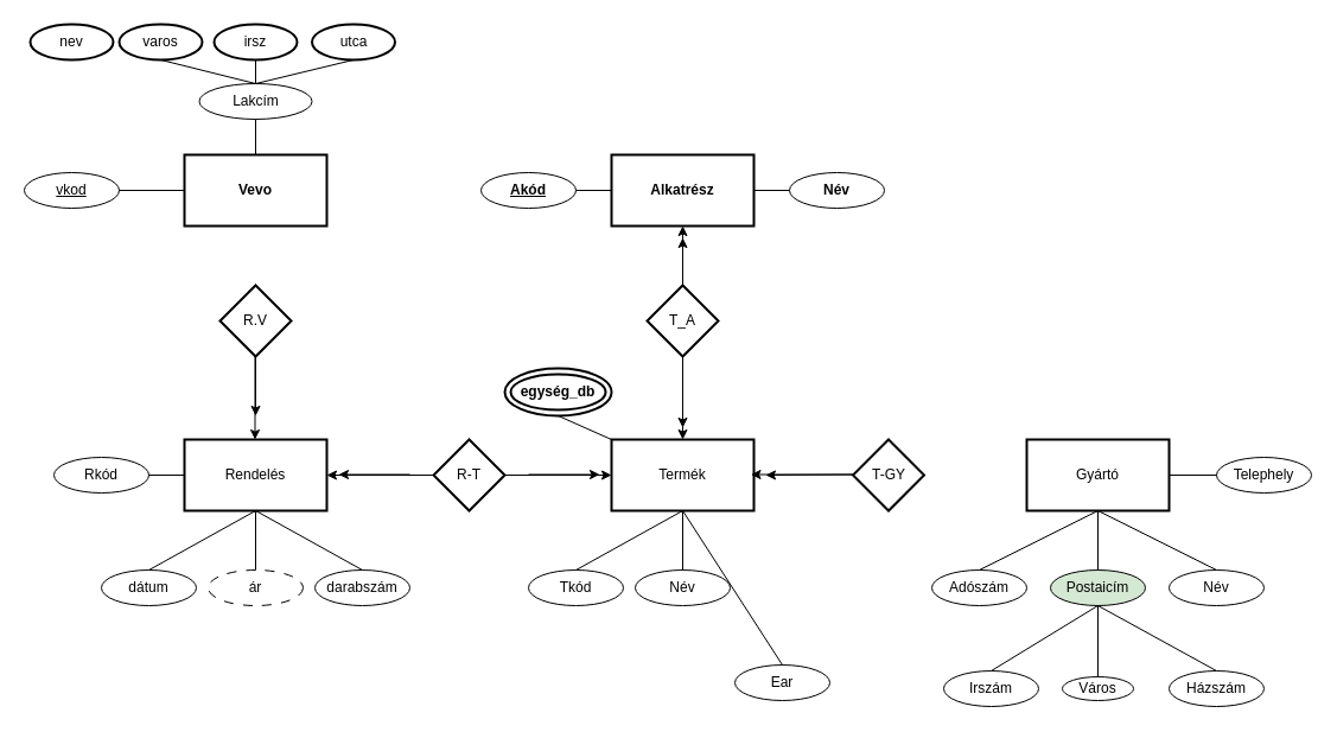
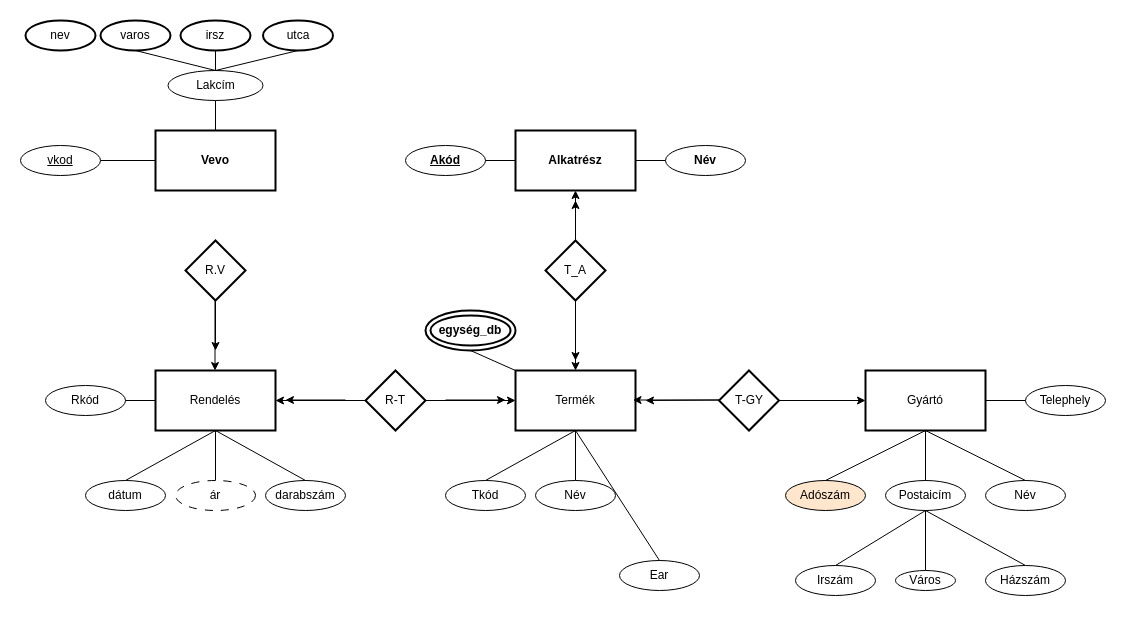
+ <mxCell id="15" value="" style="endArrow=classic;html=1;rounded=0;exitX=1;exitY=0.5;exitDx=0;exitDy=0;entryX=0;entryY=0.5;entryDx=0;entryDy=0;" parent="1" source="4" target="2" edge="1"><mxGeometry width="50" height="50" relative="1" as="geometry"><mxPoint x="755" y="430" as="sourcePoint" /><mxPoint x="855" y="390" as="targetPoint" /><Array as="points" /></mxGeometry></mxCell>
- <mxCell id="13" value="Adószám" style="ellipse;whiteSpace=wrap;html=1;" parent="1" vertex="1"><mxGeometry x="785" y="480" width="80" height="30" as="geometry" /></mxCell>
+ <mxCell id="13" value="Adószám" style="ellipse;whiteSpace=wrap;html=1;fillColor=#ffe6cc;" parent="1" vertex="1"><mxGeometry x="785" y="480" width="80" height="30" as="geometry" /></mxCell>
- <mxCell id="12" value="Postaicím" style="ellipse;whiteSpace=wrap;html=1;fillColor=#d5e8d4;" parent="1" vertex="1"><mxGeometry x="885" y="480" width="80" height="30" as="geometry" /></mxCell>
+ <mxCell id="12" value="Postaicím" style="ellipse;whiteSpace=wrap;html=1;" parent="1" vertex="1"><mxGeometry x="885" y="480" width="80" height="30" as="geometry" /></mxCell>
